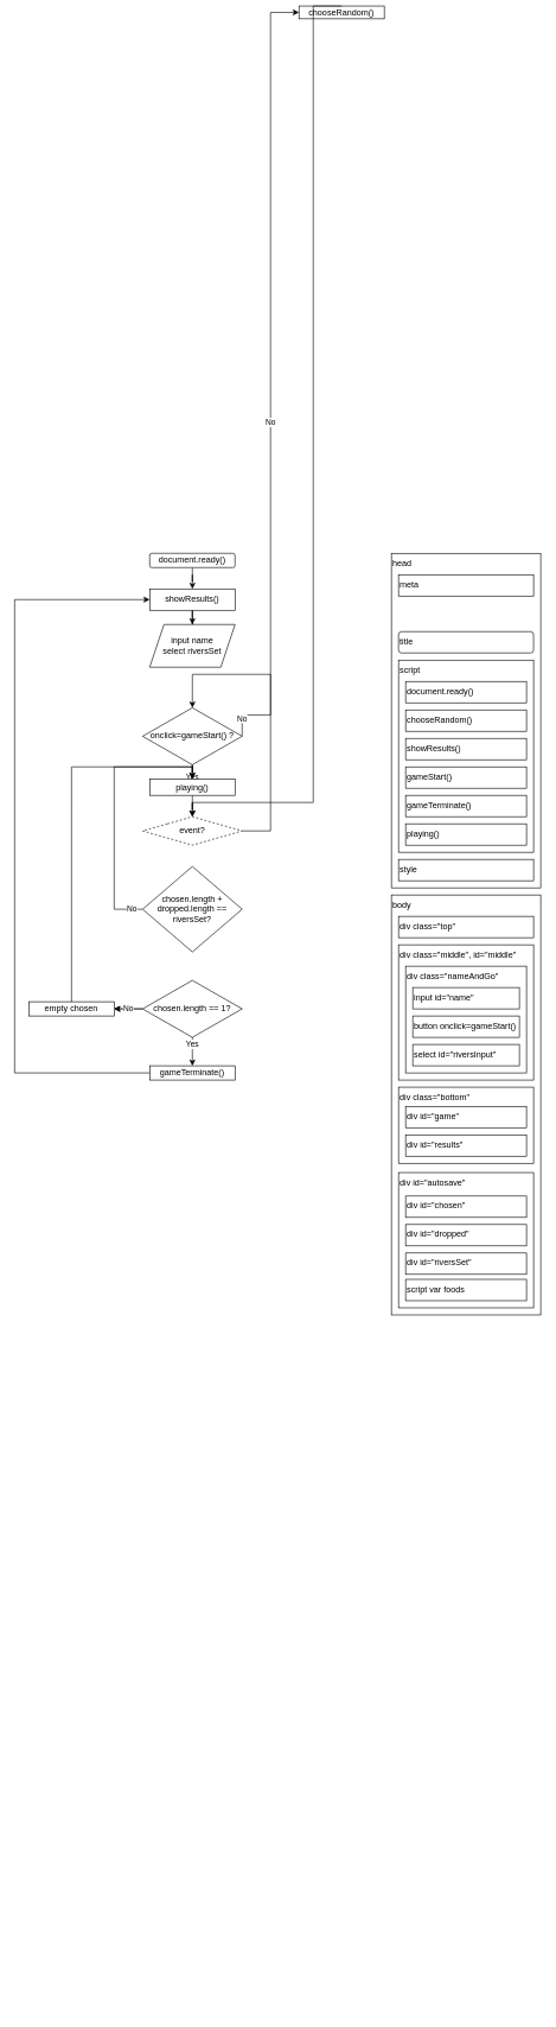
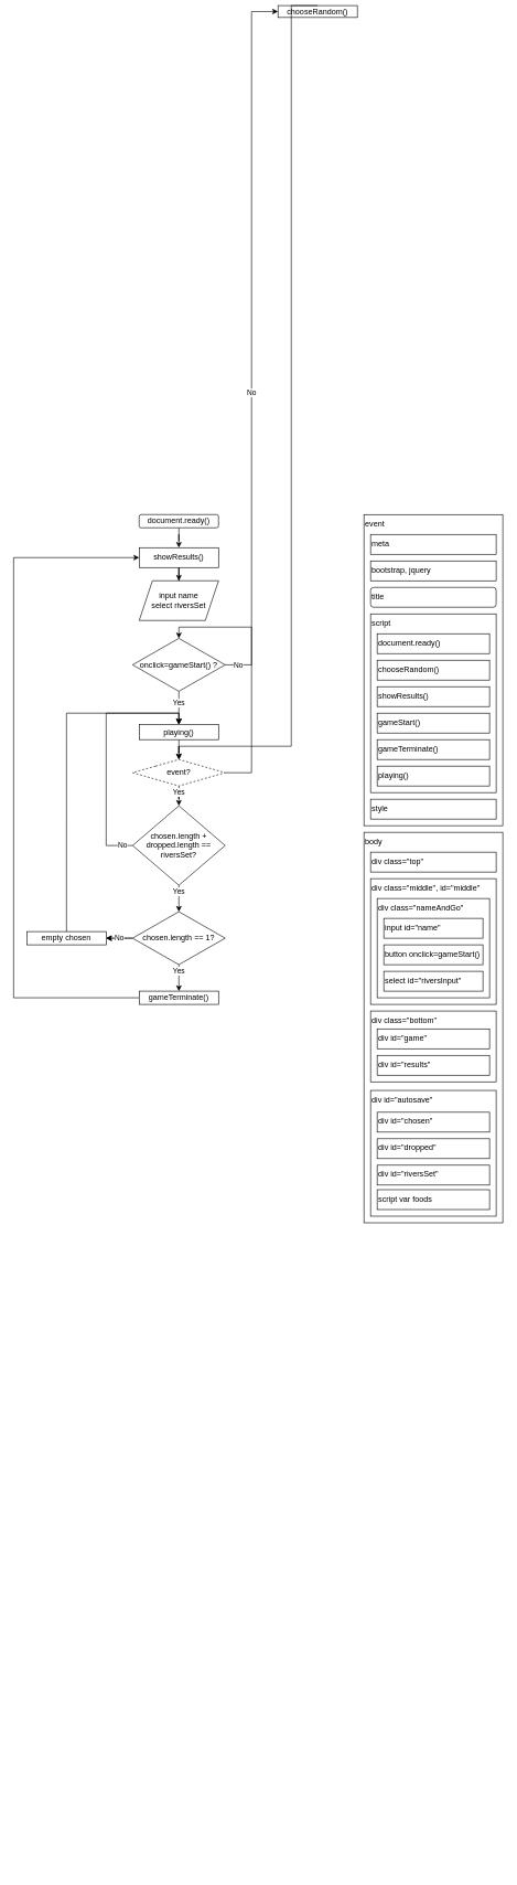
- <mxCell id="2" value="head" style="rounded=0;whiteSpace=wrap;html=1;align=left;glass=0;comic=0;verticalAlign=top;" parent="1" vertex="1"><mxGeometry x="550" y="20" width="210" height="470" as="geometry" /></mxCell>
+ <mxCell id="2" value="event" style="rounded=0;whiteSpace=wrap;html=1;align=left;glass=0;comic=0;verticalAlign=top;" parent="1" vertex="1"><mxGeometry x="550" y="20" width="210" height="470" as="geometry" /></mxCell>
+ <mxCell id="54" value="bootstrap, jquery" style="rounded=0;whiteSpace=wrap;html=1;align=left;glass=0;comic=0;verticalAlign=top;" parent="1" vertex="1"><mxGeometry x="560" y="90" width="190" height="30" as="geometry" /></mxCell>
- <mxCell id="17" value="onclick=gameStart() ?" style="rhombus;whiteSpace=wrap;html=1;align=center;rounded=1;glass=0;strokeWidth=1;shadow=0;arcSize=0;" parent="1" vertex="1"><mxGeometry x="200.08" y="237" width="140" height="80" as="geometry" /></mxCell>
+ <mxCell id="17" value="onclick=gameStart() ?" style="rhombus;whiteSpace=wrap;html=1;align=center;rounded=1;glass=0;strokeWidth=1;shadow=0;arcSize=0;" parent="1" vertex="1"><mxGeometry x="200.08" y="207" width="140" height="80" as="geometry" /></mxCell>
+ <mxCell id="23" value="Yes" style="edgeStyle=orthogonalEdgeStyle;rounded=0;orthogonalLoop=1;jettySize=auto;html=1;" parent="1" source="24" target="38" edge="1"><mxGeometry x="0.2" relative="1" as="geometry"><mxPoint as="offset" /></mxGeometry></mxCell>
+ <mxCell id="29" value="Yes" style="edgeStyle=orthogonalEdgeStyle;rounded=0;orthogonalLoop=1;jettySize=auto;html=1;" parent="1" source="38" target="33" edge="1"><mxGeometry x="-0.5" relative="1" as="geometry"><mxPoint as="offset" /></mxGeometry></mxCell>
